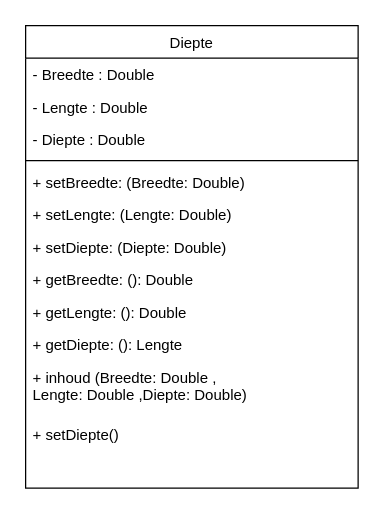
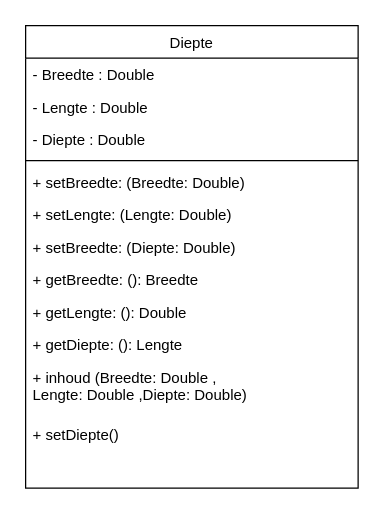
- <mxCell id="9" value="+ setDiepte: (Diepte: Double)" style="text;align=left;verticalAlign=top;spacingLeft=4;spacingRight=4;overflow=hidden;rotatable=0;points=[[0,0.5],[1,0.5]];portConstraint=eastwest;" parent="2" vertex="1"><mxGeometry y="164" width="266" height="26" as="geometry" /></mxCell>
+ <mxCell id="9" value="+ setBreedte: (Diepte: Double)" style="text;align=left;verticalAlign=top;spacingLeft=4;spacingRight=4;overflow=hidden;rotatable=0;points=[[0,0.5],[1,0.5]];portConstraint=eastwest;" parent="2" vertex="1"><mxGeometry y="164" width="266" height="26" as="geometry" /></mxCell>
- <mxCell id="10" value="+ getBreedte: (): Double" style="text;align=left;verticalAlign=top;spacingLeft=4;spacingRight=4;overflow=hidden;rotatable=0;points=[[0,0.5],[1,0.5]];portConstraint=eastwest;" parent="2" vertex="1"><mxGeometry y="190" width="266" height="26" as="geometry" /></mxCell>
+ <mxCell id="10" value="+ getBreedte: (): Breedte" style="text;align=left;verticalAlign=top;spacingLeft=4;spacingRight=4;overflow=hidden;rotatable=0;points=[[0,0.5],[1,0.5]];portConstraint=eastwest;" parent="2" vertex="1"><mxGeometry y="190" width="266" height="26" as="geometry" /></mxCell>
